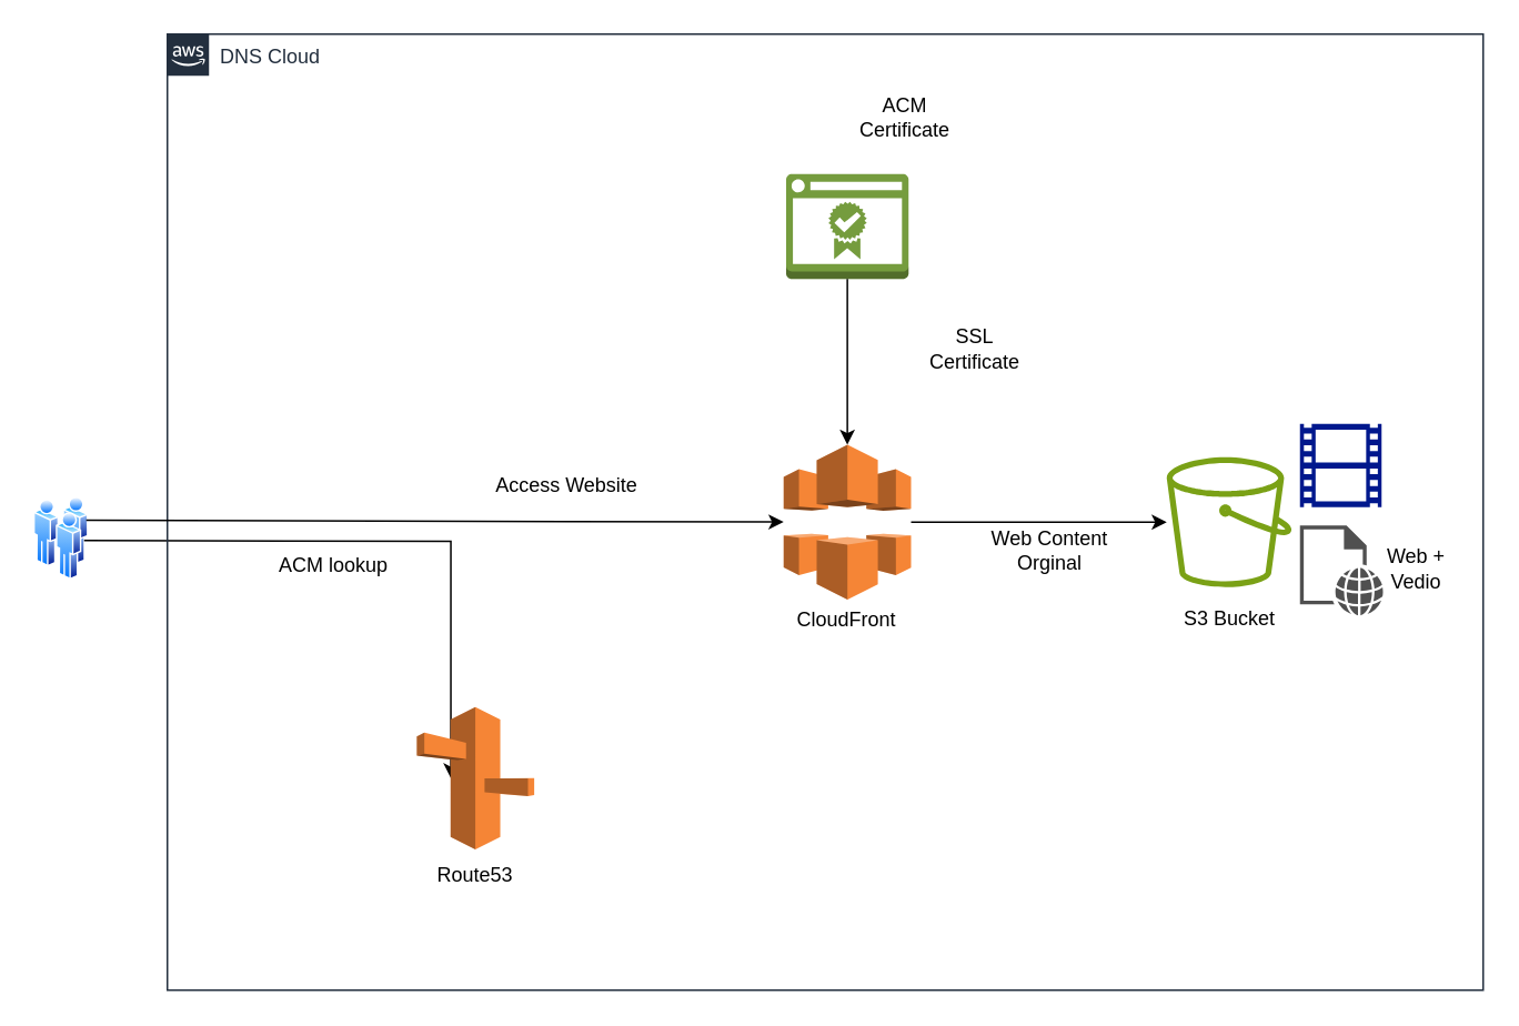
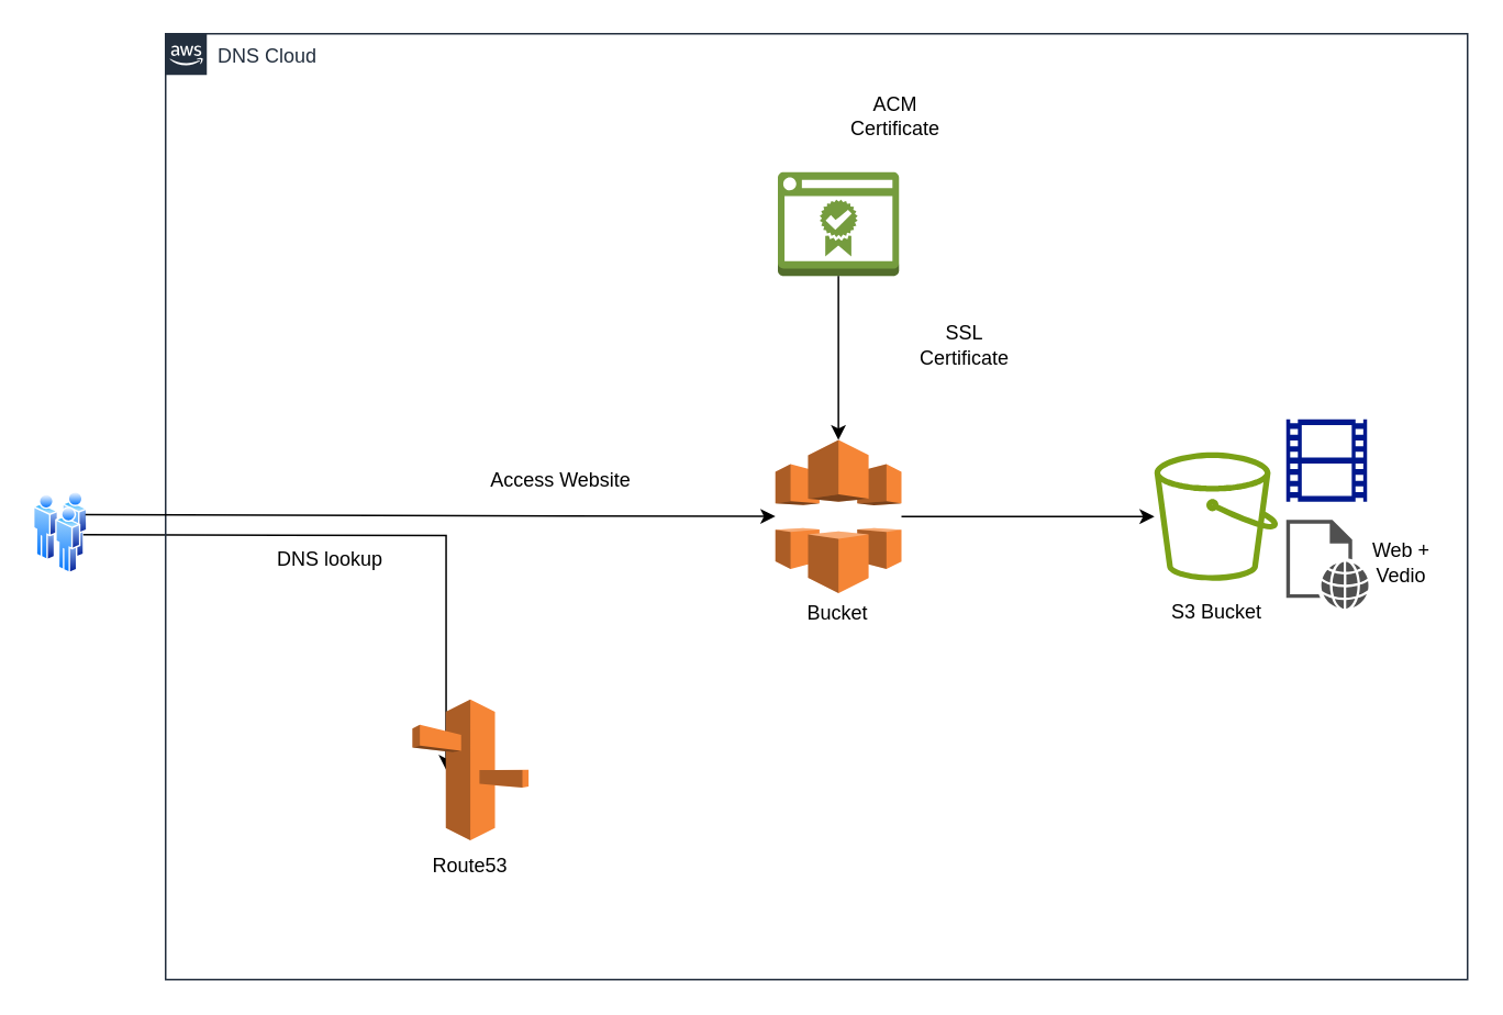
- <mxCell id="21" value="Web Content Orginal" style="text;html=1;strokeColor=none;fillColor=none;align=center;verticalAlign=middle;whiteSpace=wrap;rounded=0;" vertex="1" parent="15"><mxGeometry x="480" y="295" width="100" height="30" as="geometry" /></mxCell>
- <mxCell id="19" value="ACM lookup" style="text;html=1;strokeColor=none;fillColor=none;align=center;verticalAlign=middle;whiteSpace=wrap;rounded=0;" vertex="1" parent="15"><mxGeometry x="49.75" y="304" width="100" height="30" as="geometry" /></mxCell>
+ <mxCell id="19" value="DNS lookup" style="text;html=1;strokeColor=none;fillColor=none;align=center;verticalAlign=middle;whiteSpace=wrap;rounded=0;" vertex="1" parent="15"><mxGeometry x="49.75" y="304" width="100" height="30" as="geometry" /></mxCell>
- <mxCell id="7" value="CloudFront" style="text;html=1;strokeColor=none;fillColor=none;align=center;verticalAlign=middle;whiteSpace=wrap;rounded=0;" vertex="1" parent="1"><mxGeometry x="478" y="357" width="60" height="30" as="geometry" /></mxCell>
+ <mxCell id="7" value="Bucket" style="text;html=1;strokeColor=none;fillColor=none;align=center;verticalAlign=middle;whiteSpace=wrap;rounded=0;" vertex="1" parent="1"><mxGeometry x="478" y="357" width="60" height="30" as="geometry" /></mxCell>
